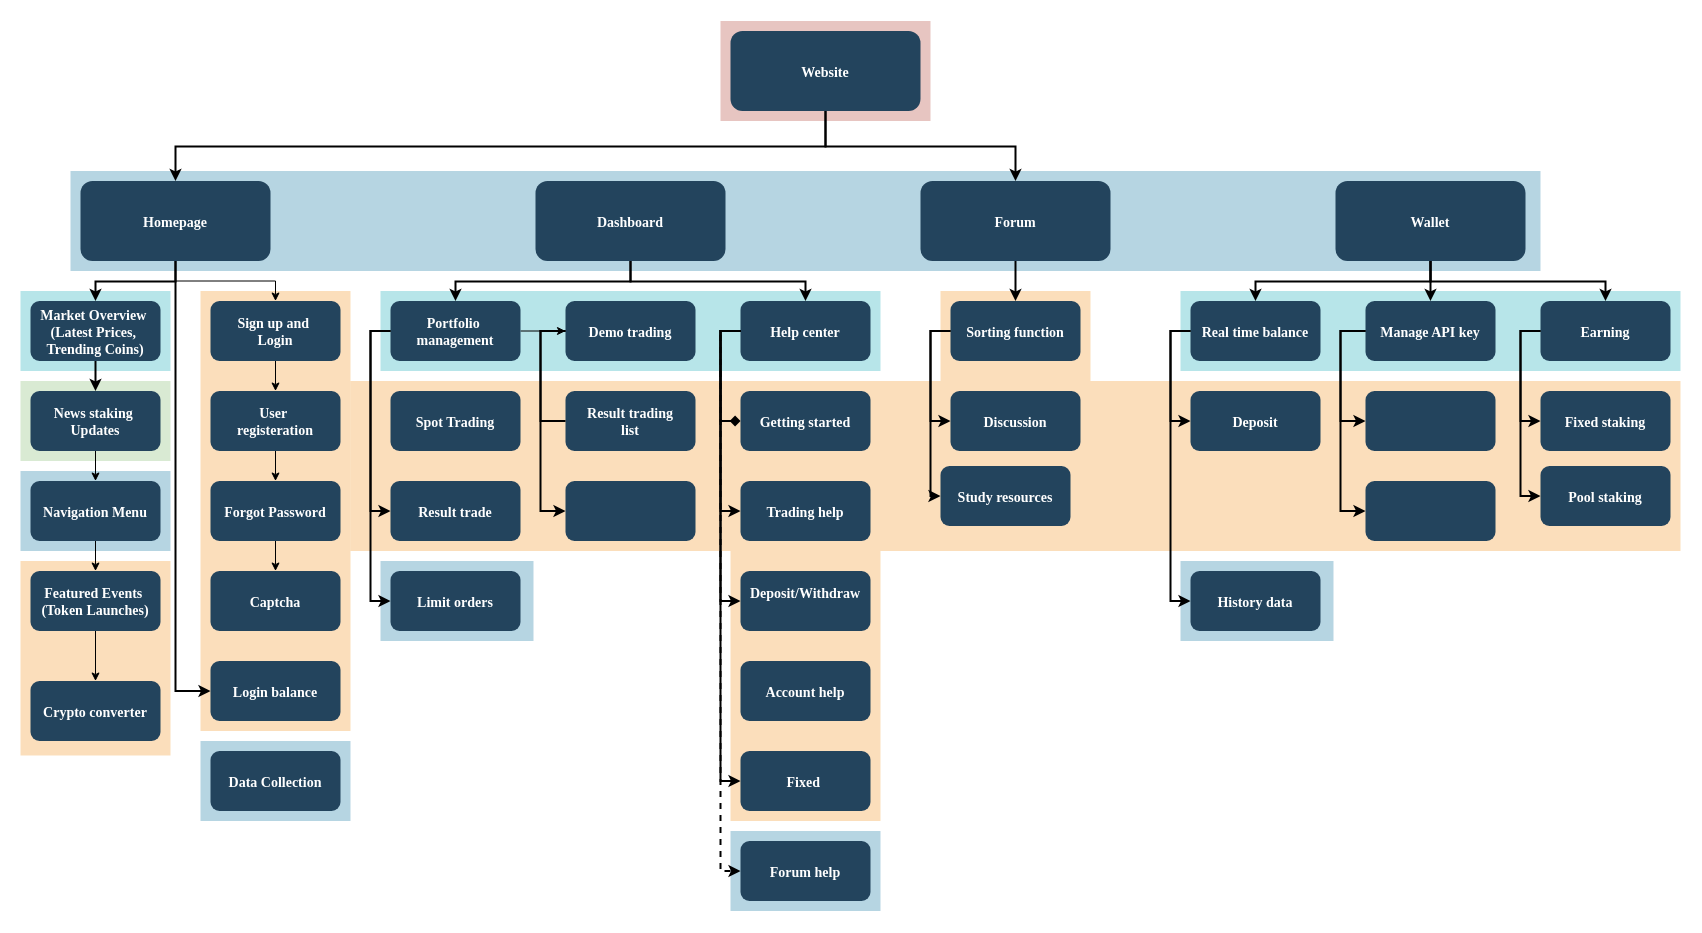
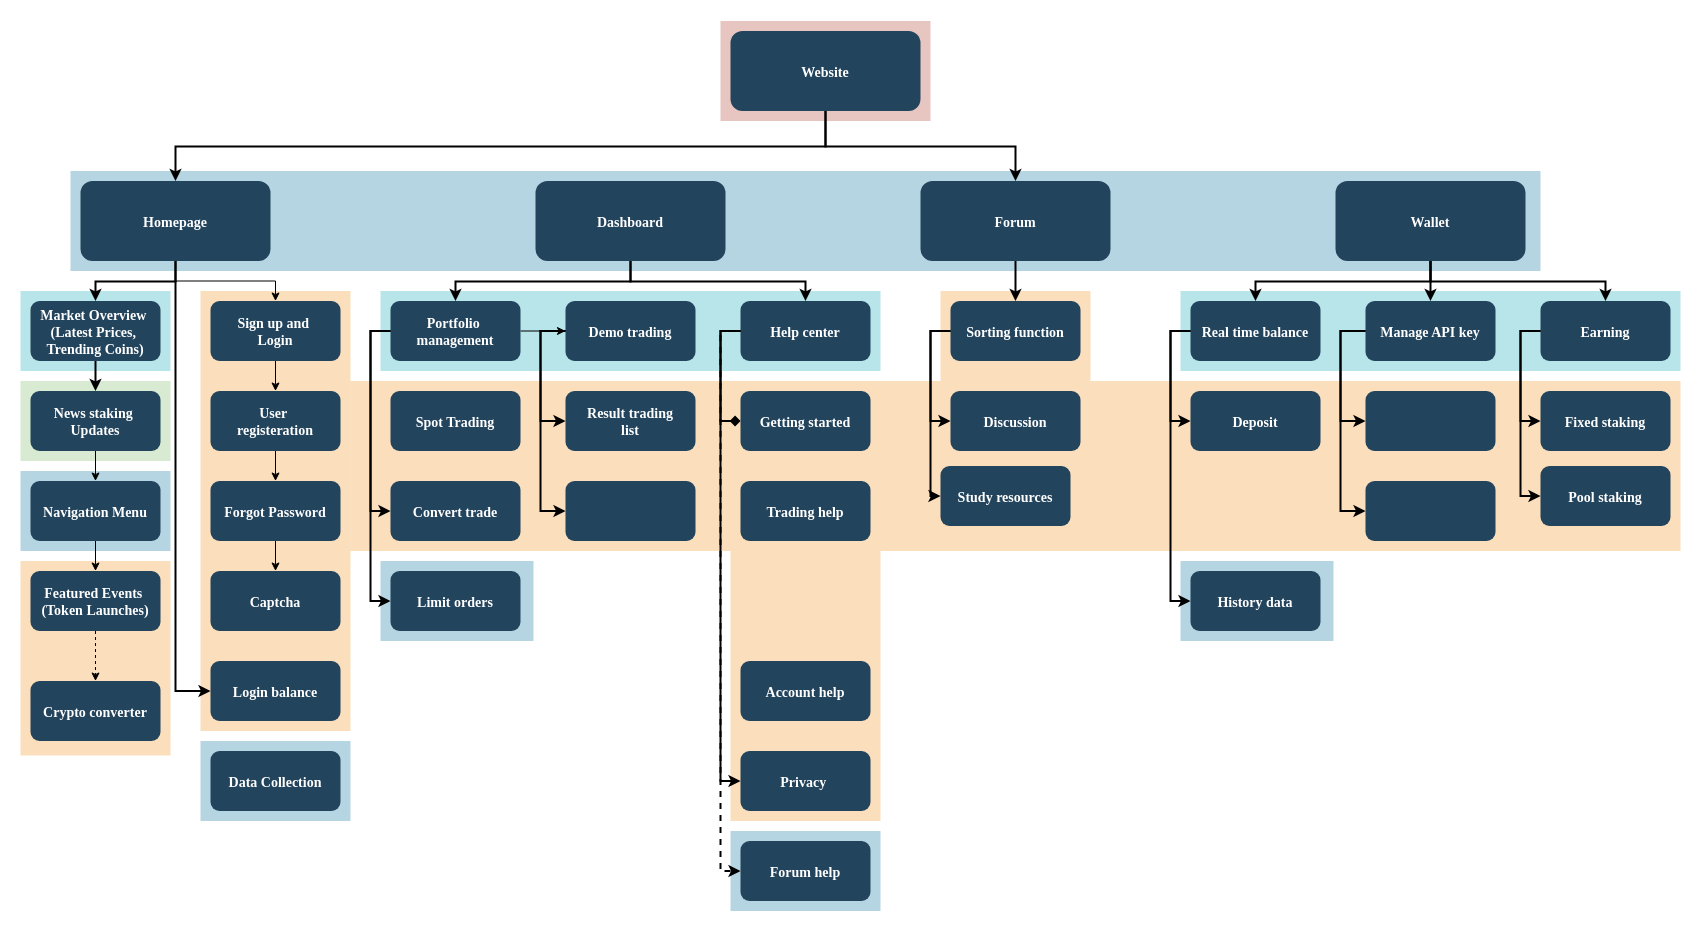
- <mxCell id="69" value="" style="edgeStyle=elbowEdgeStyle;elbow=horizontal;strokeWidth=2;rounded=0;endArrow=none;" parent="1" source="41" target="42" edge="1"><mxGeometry x="-23" y="135.5" width="100" height="100" as="geometry"><mxPoint x="-50" y="80.5" as="sourcePoint" /><mxPoint x="50" y="-19.5" as="targetPoint" /><Array as="points"><mxPoint x="540" y="380.5" /></Array></mxGeometry></mxCell>
+ <mxCell id="69" value="" style="edgeStyle=elbowEdgeStyle;elbow=horizontal;strokeWidth=2;rounded=0" parent="1" source="41" target="42" edge="1"><mxGeometry x="-23" y="135.5" width="100" height="100" as="geometry"><mxPoint x="-50" y="80.5" as="sourcePoint" /><mxPoint x="50" y="-19.5" as="targetPoint" /><Array as="points"><mxPoint x="540" y="380.5" /></Array></mxGeometry></mxCell>
- <mxCell id="72" value="" style="edgeStyle=elbowEdgeStyle;elbow=horizontal;strokeWidth=2;rounded=0" parent="1" source="44" target="46" edge="1"><mxGeometry x="-23" y="135.5" width="100" height="100" as="geometry"><mxPoint x="-50" y="80.5" as="sourcePoint" /><mxPoint x="50" y="-19.5" as="targetPoint" /><Array as="points"><mxPoint x="720" y="420.5" /></Array></mxGeometry></mxCell>
- <mxCell id="39" value="Result trade" style="rounded=1;fillColor=#23445D;gradientColor=none;strokeColor=none;fontColor=#FFFFFF;fontStyle=1;fontFamily=Tahoma;fontSize=14" parent="1" vertex="1"><mxGeometry x="390" y="480.5" width="130" height="60" as="geometry" /></mxCell>
+ <mxCell id="39" value="Convert trade" style="rounded=1;fillColor=#23445D;gradientColor=none;strokeColor=none;fontColor=#FFFFFF;fontStyle=1;fontFamily=Tahoma;fontSize=14" parent="1" vertex="1"><mxGeometry x="390" y="480.5" width="130" height="60" as="geometry" /></mxCell>
- <mxCell id="73" value="" style="edgeStyle=elbowEdgeStyle;elbow=horizontal;strokeWidth=2;rounded=0" parent="1" source="44" target="47" edge="1"><mxGeometry x="-23" y="135.5" width="100" height="100" as="geometry"><mxPoint x="-50" y="80.5" as="sourcePoint" /><mxPoint x="50" y="-19.5" as="targetPoint" /><Array as="points"><mxPoint x="720" y="470.5" /></Array></mxGeometry></mxCell>
- <mxCell id="47" value="Deposit/Withdraw&#10;" style="rounded=1;fillColor=#23445D;gradientColor=none;strokeColor=none;fontColor=#FFFFFF;fontStyle=1;fontFamily=Tahoma;fontSize=14" parent="1" vertex="1"><mxGeometry x="740" y="570.5" width="130" height="60" as="geometry" /></mxCell>
- <mxCell id="93" style="edgeStyle=orthogonalEdgeStyle;rounded=0;orthogonalLoop=1;jettySize=auto;html=1;exitX=0.5;exitY=1;exitDx=0;exitDy=0;entryX=0.5;entryY=0;entryDx=0;entryDy=0;" edge="1" parent="1" source="94" target="95"><mxGeometry relative="1" as="geometry" /></mxCell>
+ <mxCell id="93" style="edgeStyle=orthogonalEdgeStyle;rounded=0;orthogonalLoop=1;jettySize=auto;html=1;exitX=0.5;exitY=1;exitDx=0;exitDy=0;entryX=0.5;entryY=0;entryDx=0;entryDy=0;dashed=1;" edge="1" parent="1" source="94" target="95"><mxGeometry relative="1" as="geometry" /></mxCell>
- <mxCell id="49" value="Fixed " style="rounded=1;fillColor=#23445D;gradientColor=none;strokeColor=none;fontColor=#FFFFFF;fontStyle=1;fontFamily=Tahoma;fontSize=14" parent="1" vertex="1"><mxGeometry x="740" y="750.5" width="130" height="60" as="geometry" /></mxCell>
+ <mxCell id="49" value="Privacy " style="rounded=1;fillColor=#23445D;gradientColor=none;strokeColor=none;fontColor=#FFFFFF;fontStyle=1;fontFamily=Tahoma;fontSize=14" parent="1" vertex="1"><mxGeometry x="740" y="750.5" width="130" height="60" as="geometry" /></mxCell>
